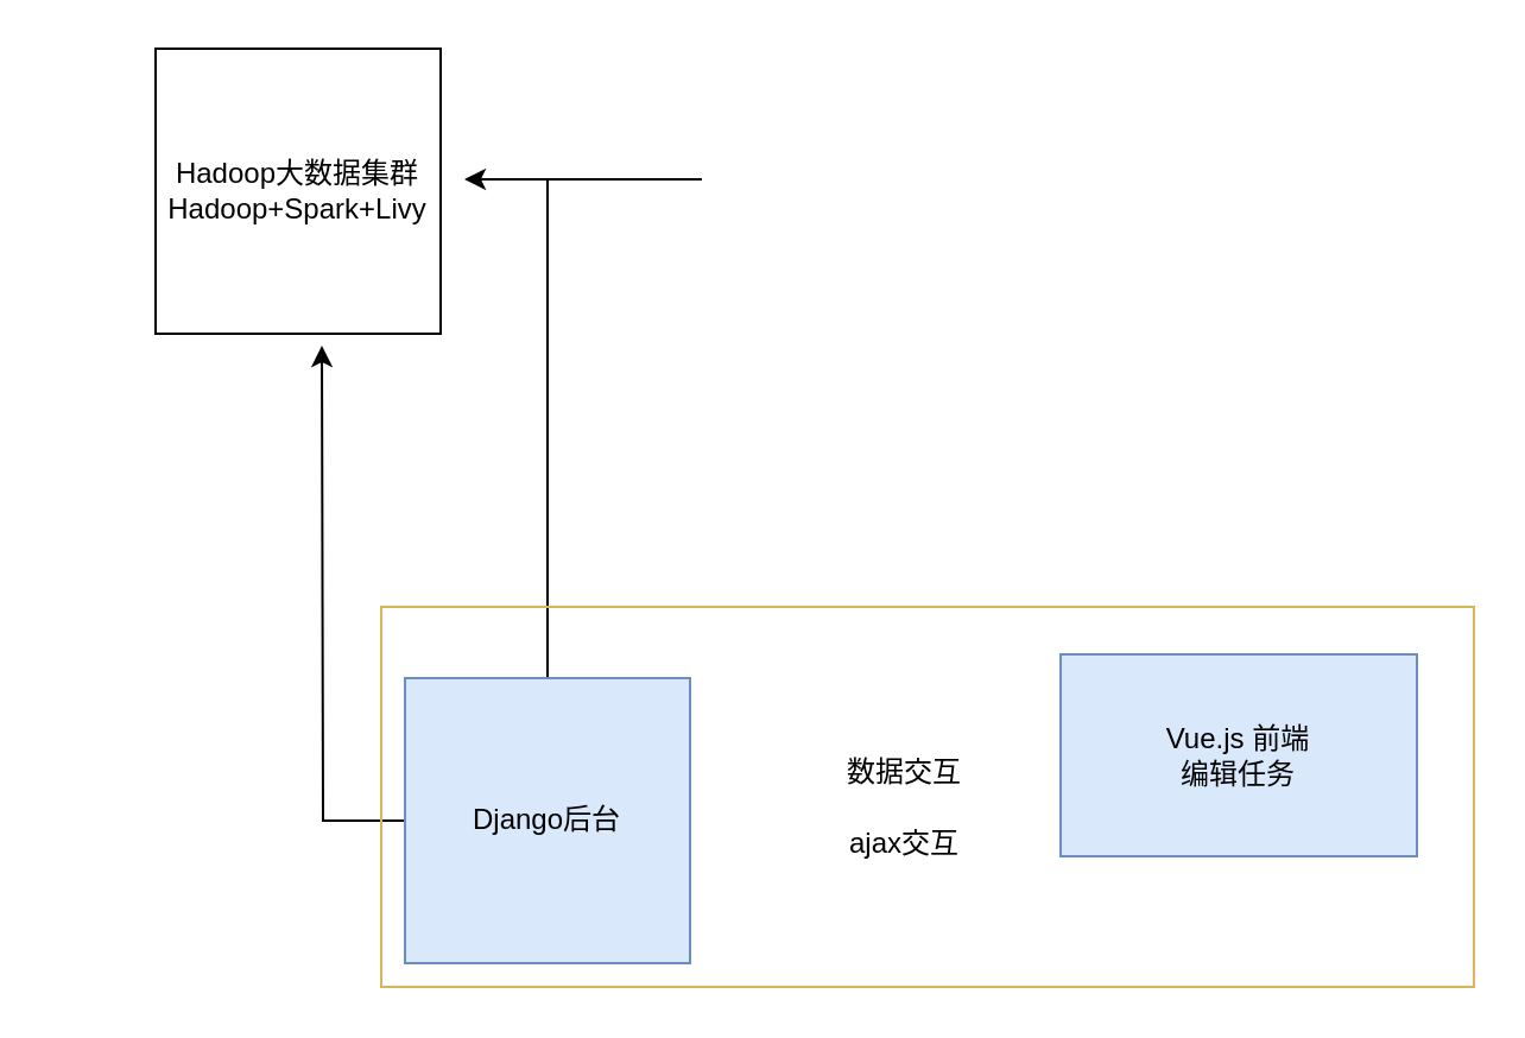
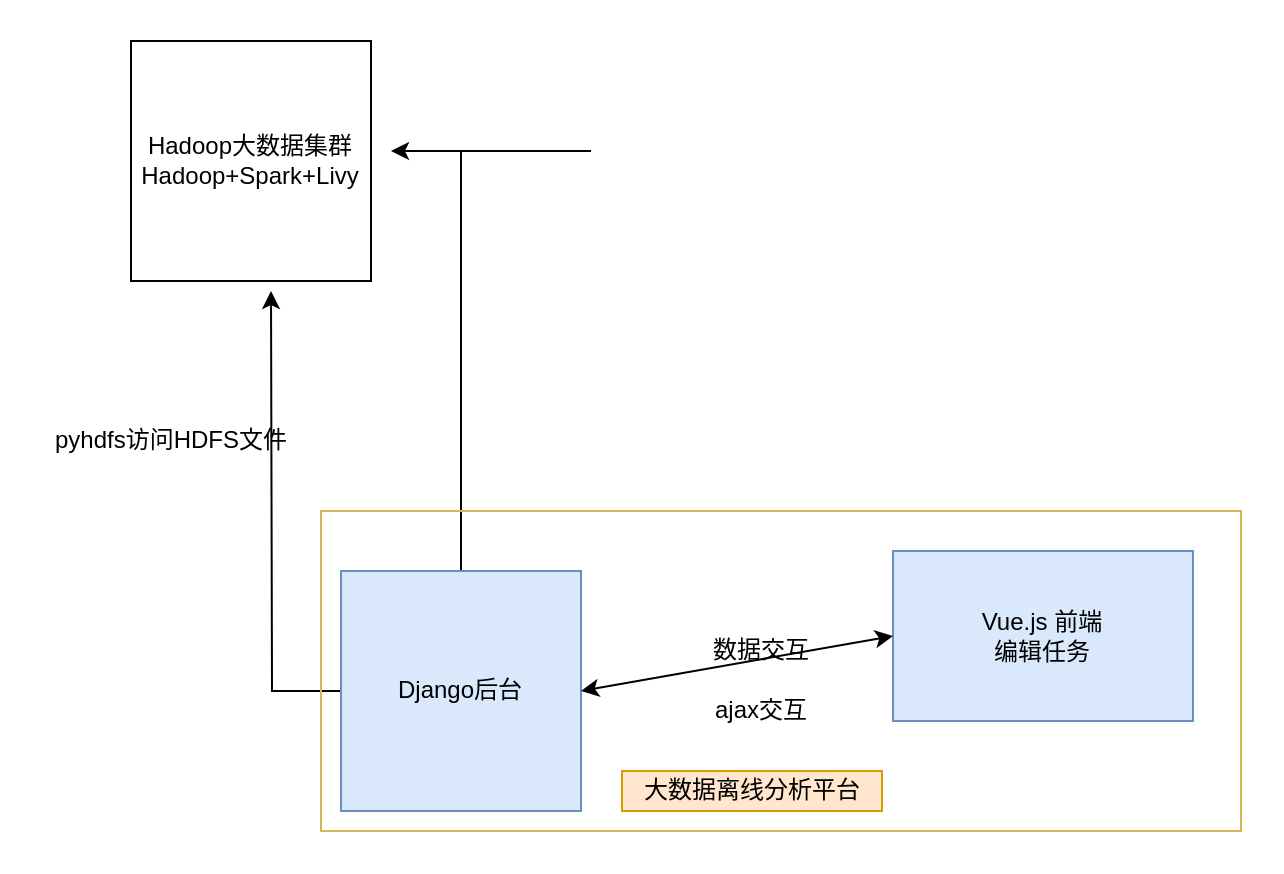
+ <mxCell id="8" value="pyhdfs访问HDFS文件" style="text;html=1;align=center;verticalAlign=middle;resizable=0;points=[];;autosize=1;" parent="1" vertex="1"><mxGeometry x="20" y="210" width="130" height="20" as="geometry" /></mxCell>
+ <mxCell id="9" value="" style="endArrow=classic;startArrow=classic;html=1;entryX=0;entryY=0.5;entryDx=0;entryDy=0;exitX=1;exitY=0.5;exitDx=0;exitDy=0;" parent="1" source="5" target="6" edge="1"><mxGeometry width="50" height="50" relative="1" as="geometry"><mxPoint x="335" y="395" as="sourcePoint" /><mxPoint x="385" y="345" as="targetPoint" /></mxGeometry></mxCell>
+ <mxCell id="12" value="大数据离线分析平台" style="text;html=1;strokeColor=#d79b00;fillColor=#ffe6cc;align=center;verticalAlign=middle;whiteSpace=wrap;rounded=0;" vertex="1" parent="1"><mxGeometry x="310.5" y="385" width="130" height="20" as="geometry" /></mxCell>
